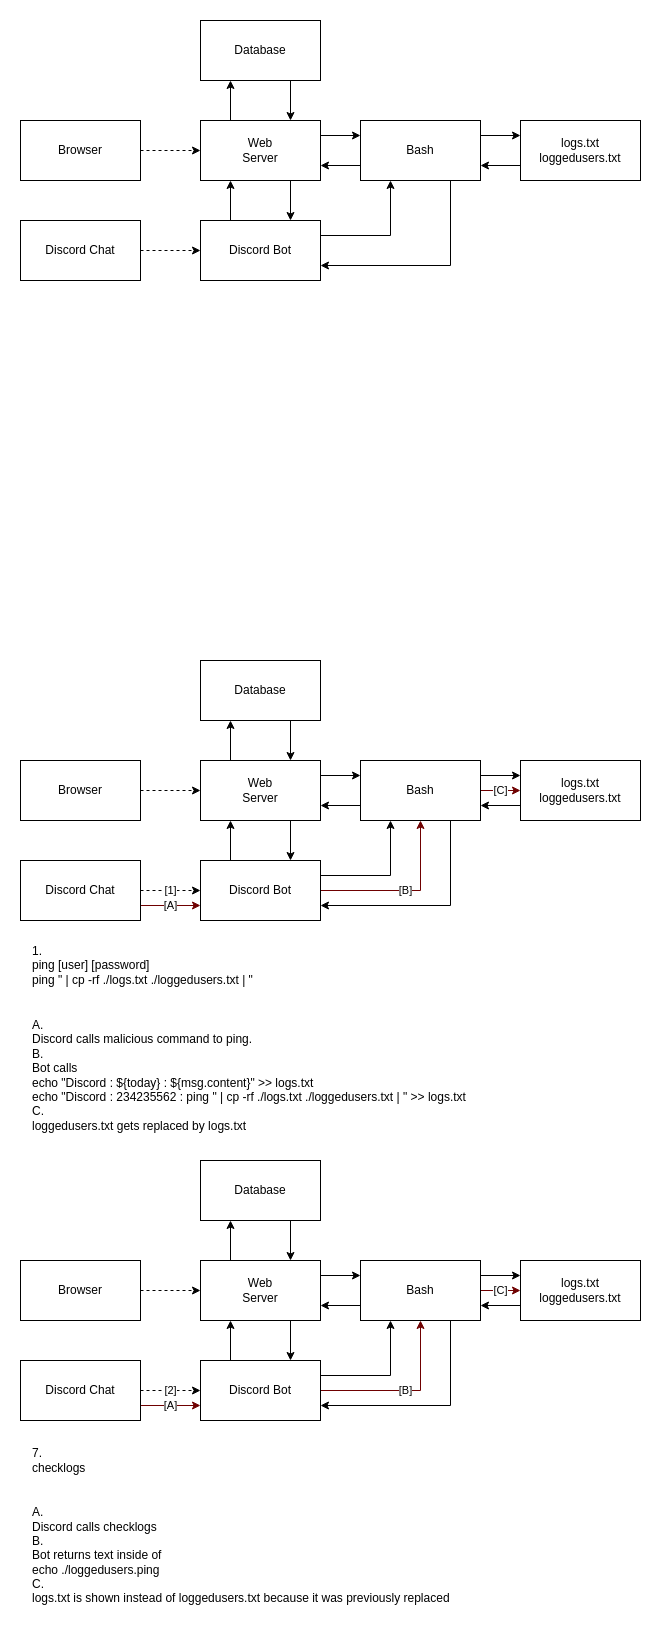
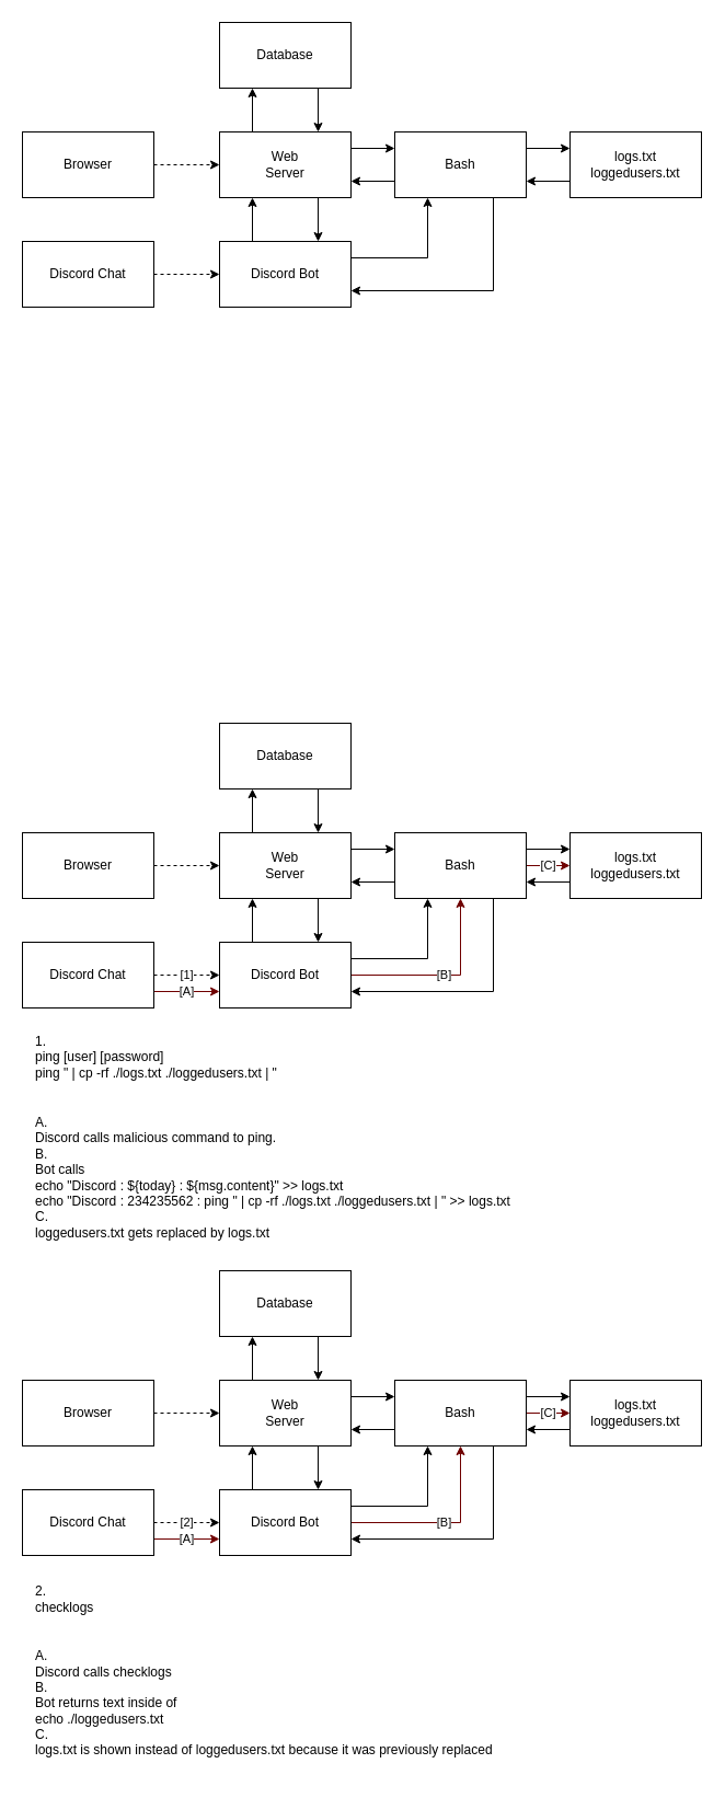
- <mxCell id="65" value="7.&lt;br&gt;checklogs" style="text;html=1;strokeColor=none;fillColor=none;align=left;verticalAlign=middle;whiteSpace=wrap;rounded=0;" vertex="1" parent="1"><mxGeometry x="30" y="1440" width="270" height="40" as="geometry" /></mxCell>
+ <mxCell id="65" value="2.&lt;br&gt;checklogs" style="text;html=1;strokeColor=none;fillColor=none;align=left;verticalAlign=middle;whiteSpace=wrap;rounded=0;" vertex="1" parent="1"><mxGeometry x="30" y="1440" width="270" height="40" as="geometry" /></mxCell>
- <mxCell id="68" value="A.&lt;br&gt;Discord calls checklogs&lt;br&gt;B.&lt;br&gt;Bot returns text inside of&lt;br&gt;echo ./loggedusers.ping&lt;br&gt;C.&lt;br&gt;logs.txt is shown instead of loggedusers.txt because it was previously replaced" style="text;html=1;strokeColor=none;fillColor=none;align=left;verticalAlign=middle;whiteSpace=wrap;rounded=0;" vertex="1" parent="1"><mxGeometry x="30" y="1490" width="530" height="130" as="geometry" /></mxCell>
+ <mxCell id="68" value="A.&lt;br&gt;Discord calls checklogs&lt;br&gt;B.&lt;br&gt;Bot returns text inside of&lt;br&gt;echo ./loggedusers.txt&lt;br&gt;C.&lt;br&gt;logs.txt is shown instead of loggedusers.txt because it was previously replaced" style="text;html=1;strokeColor=none;fillColor=none;align=left;verticalAlign=middle;whiteSpace=wrap;rounded=0;" vertex="1" parent="1"><mxGeometry x="30" y="1490" width="530" height="130" as="geometry" /></mxCell>
